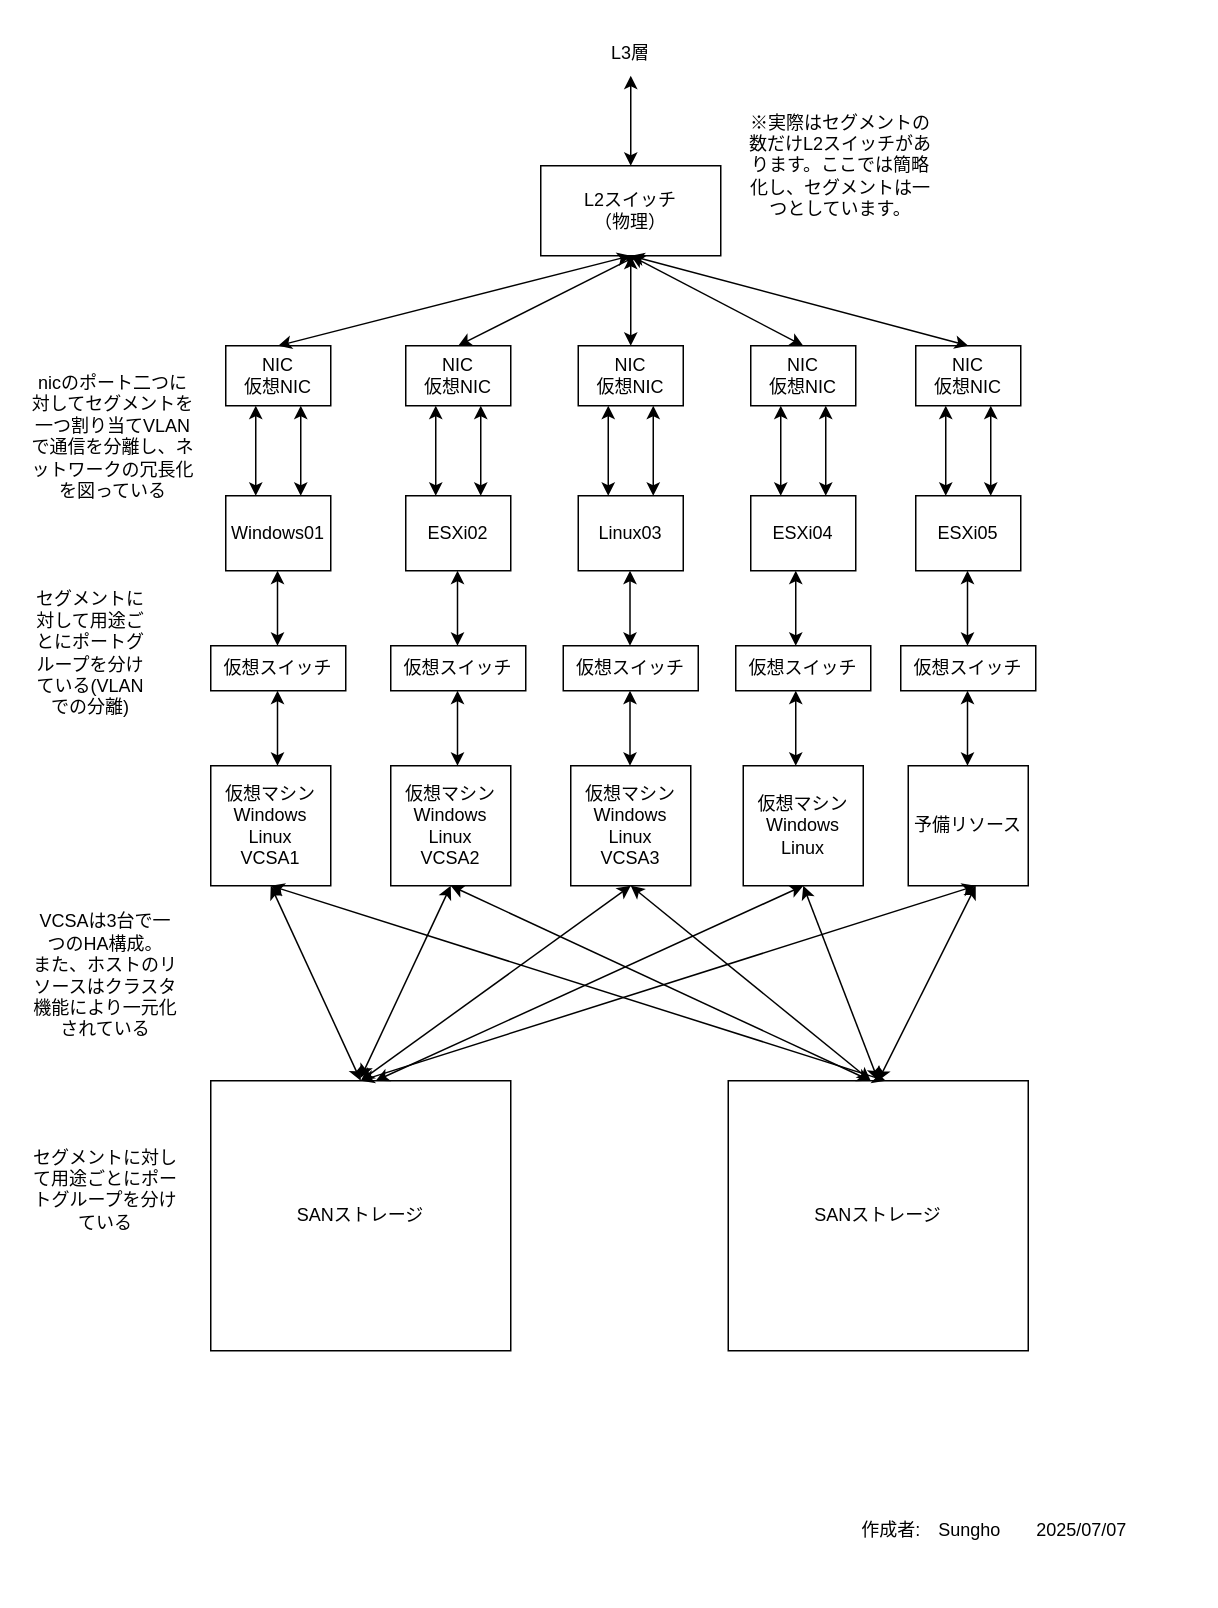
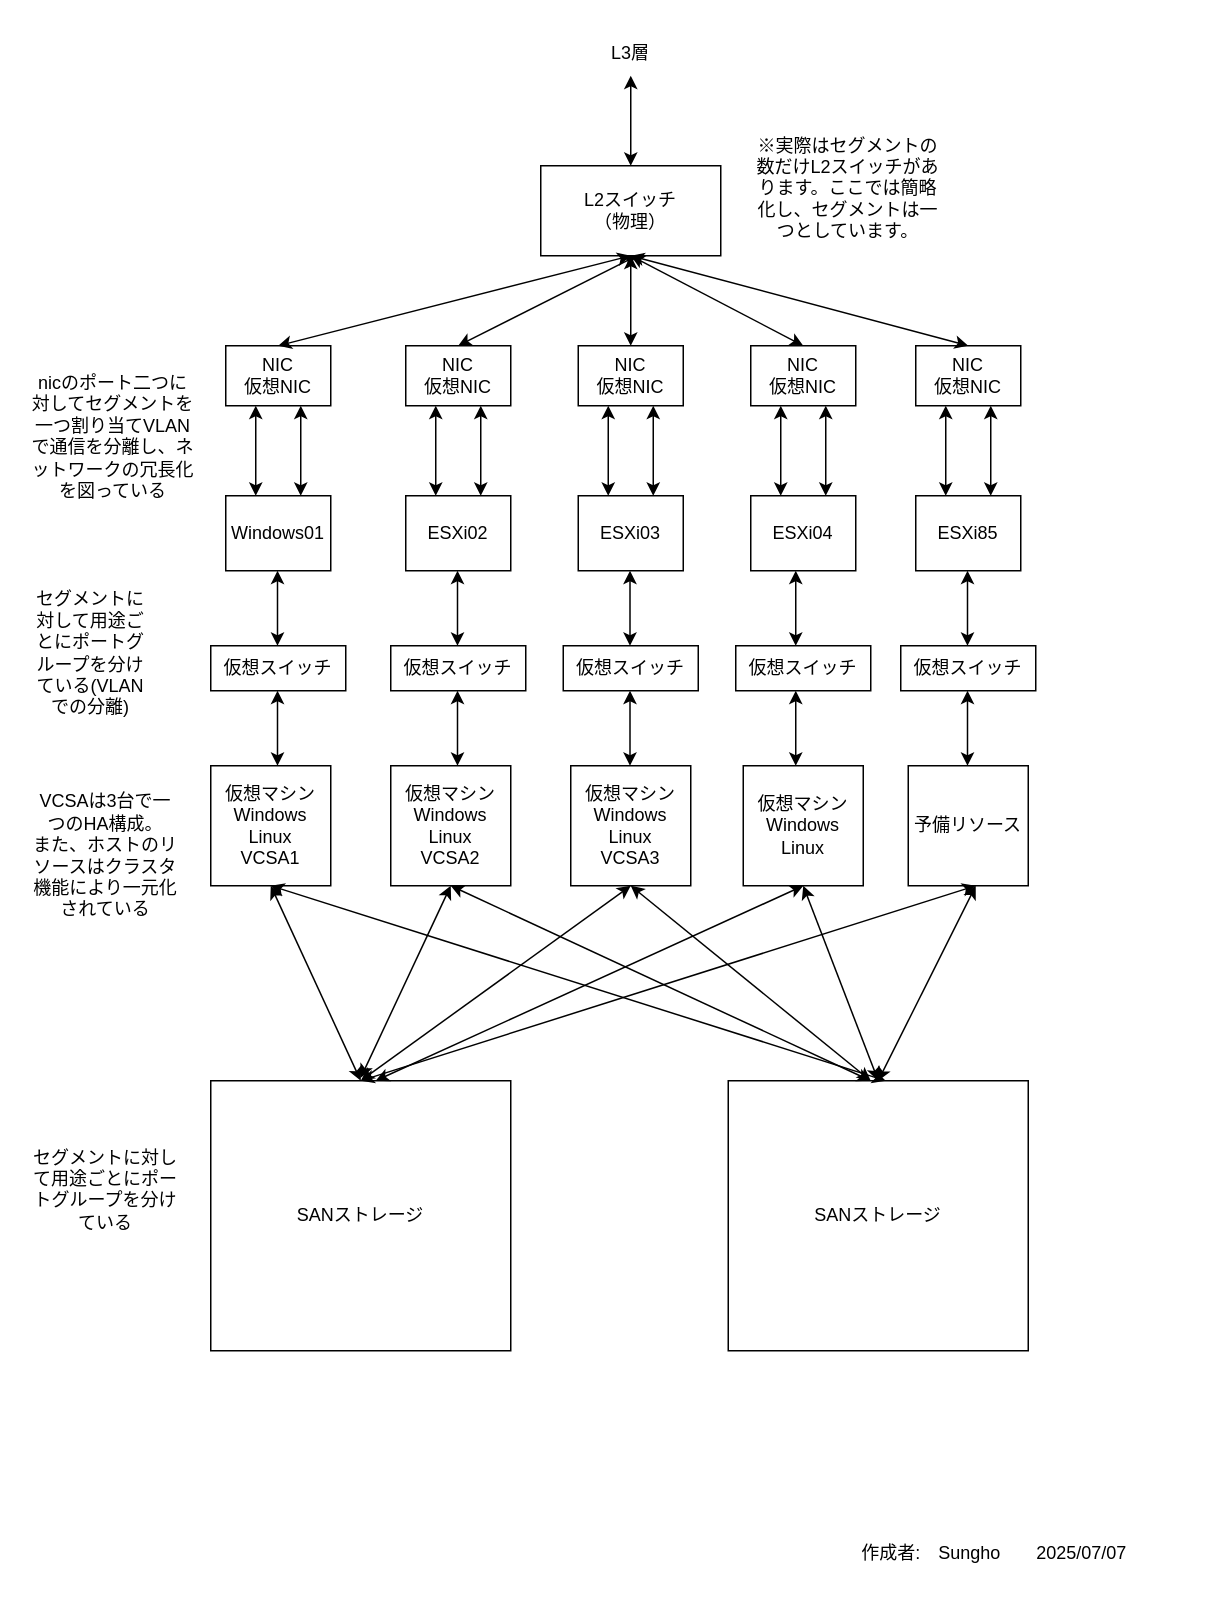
- <mxCell id="65" value="※実際はセグメントの数だけL2スイッチがあります。ここでは簡略化し、セグメントは一つとし&lt;span style=&quot;background-color: transparent; color: light-dark(rgb(0, 0, 0), rgb(255, 255, 255));&quot;&gt;ています。&lt;/span&gt;" style="text;html=1;align=center;verticalAlign=middle;whiteSpace=wrap;rounded=0;" vertex="1" parent="1"><mxGeometry x="495" y="65" width="130" height="90" as="geometry" /></mxCell>
+ <mxCell id="65" value="※実際はセグメントの数だけL2スイッチがあります。ここでは簡略化し、セグメントは一つとし&lt;span style=&quot;background-color: transparent; color: light-dark(rgb(0, 0, 0), rgb(255, 255, 255));&quot;&gt;ています。&lt;/span&gt;" style="text;html=1;align=center;verticalAlign=middle;whiteSpace=wrap;rounded=0;" vertex="1" parent="1"><mxGeometry x="500" y="80" width="130" height="90" as="geometry" /></mxCell>
- <mxCell id="15" value="Linux03" style="rounded=0;whiteSpace=wrap;html=1;" vertex="1" parent="1"><mxGeometry x="385" y="330" width="70" height="50" as="geometry" /></mxCell>
+ <mxCell id="15" value="ESXi03" style="rounded=0;whiteSpace=wrap;html=1;" vertex="1" parent="1"><mxGeometry x="385" y="330" width="70" height="50" as="geometry" /></mxCell>
- <mxCell id="23" value="ESXi05" style="rounded=0;whiteSpace=wrap;html=1;" vertex="1" parent="1"><mxGeometry x="610" y="330" width="70" height="50" as="geometry" /></mxCell>
+ <mxCell id="23" value="ESXi85" style="rounded=0;whiteSpace=wrap;html=1;" vertex="1" parent="1"><mxGeometry x="610" y="330" width="70" height="50" as="geometry" /></mxCell>
- <mxCell id="63" value="VCSAは3台で一つのHA構成。&lt;br&gt;また、ホストのリソースはクラスタ機能により一元化されている" style="text;html=1;align=center;verticalAlign=middle;whiteSpace=wrap;rounded=0;" vertex="1" parent="1"><mxGeometry x="20" y="600" width="100" height="100" as="geometry" /></mxCell>
+ <mxCell id="63" value="VCSAは3台で一つのHA構成。&lt;br&gt;また、ホストのリソースはクラスタ機能により一元化されている" style="text;html=1;align=center;verticalAlign=middle;whiteSpace=wrap;rounded=0;" vertex="1" parent="1"><mxGeometry x="20" y="520" width="100" height="100" as="geometry" /></mxCell>
- <mxCell id="67" value="作成者:　Sungho　　2025/07/0&lt;span style=&quot;background-color: transparent; color: light-dark(rgb(0, 0, 0), rgb(255, 255, 255));&quot;&gt;7&lt;/span&gt;" style="text;html=1;align=center;verticalAlign=middle;whiteSpace=wrap;rounded=0;" vertex="1" parent="1"><mxGeometry x="535" y="1005" width="255" height="30" as="geometry" /></mxCell>
+ <mxCell id="67" value="作成者:　Sungho　　2025/07/0&lt;span style=&quot;background-color: transparent; color: light-dark(rgb(0, 0, 0), rgb(255, 255, 255));&quot;&gt;7&lt;/span&gt;" style="text;html=1;align=center;verticalAlign=middle;whiteSpace=wrap;rounded=0;" vertex="1" parent="1"><mxGeometry x="535" y="1020" width="255" height="30" as="geometry" /></mxCell>
